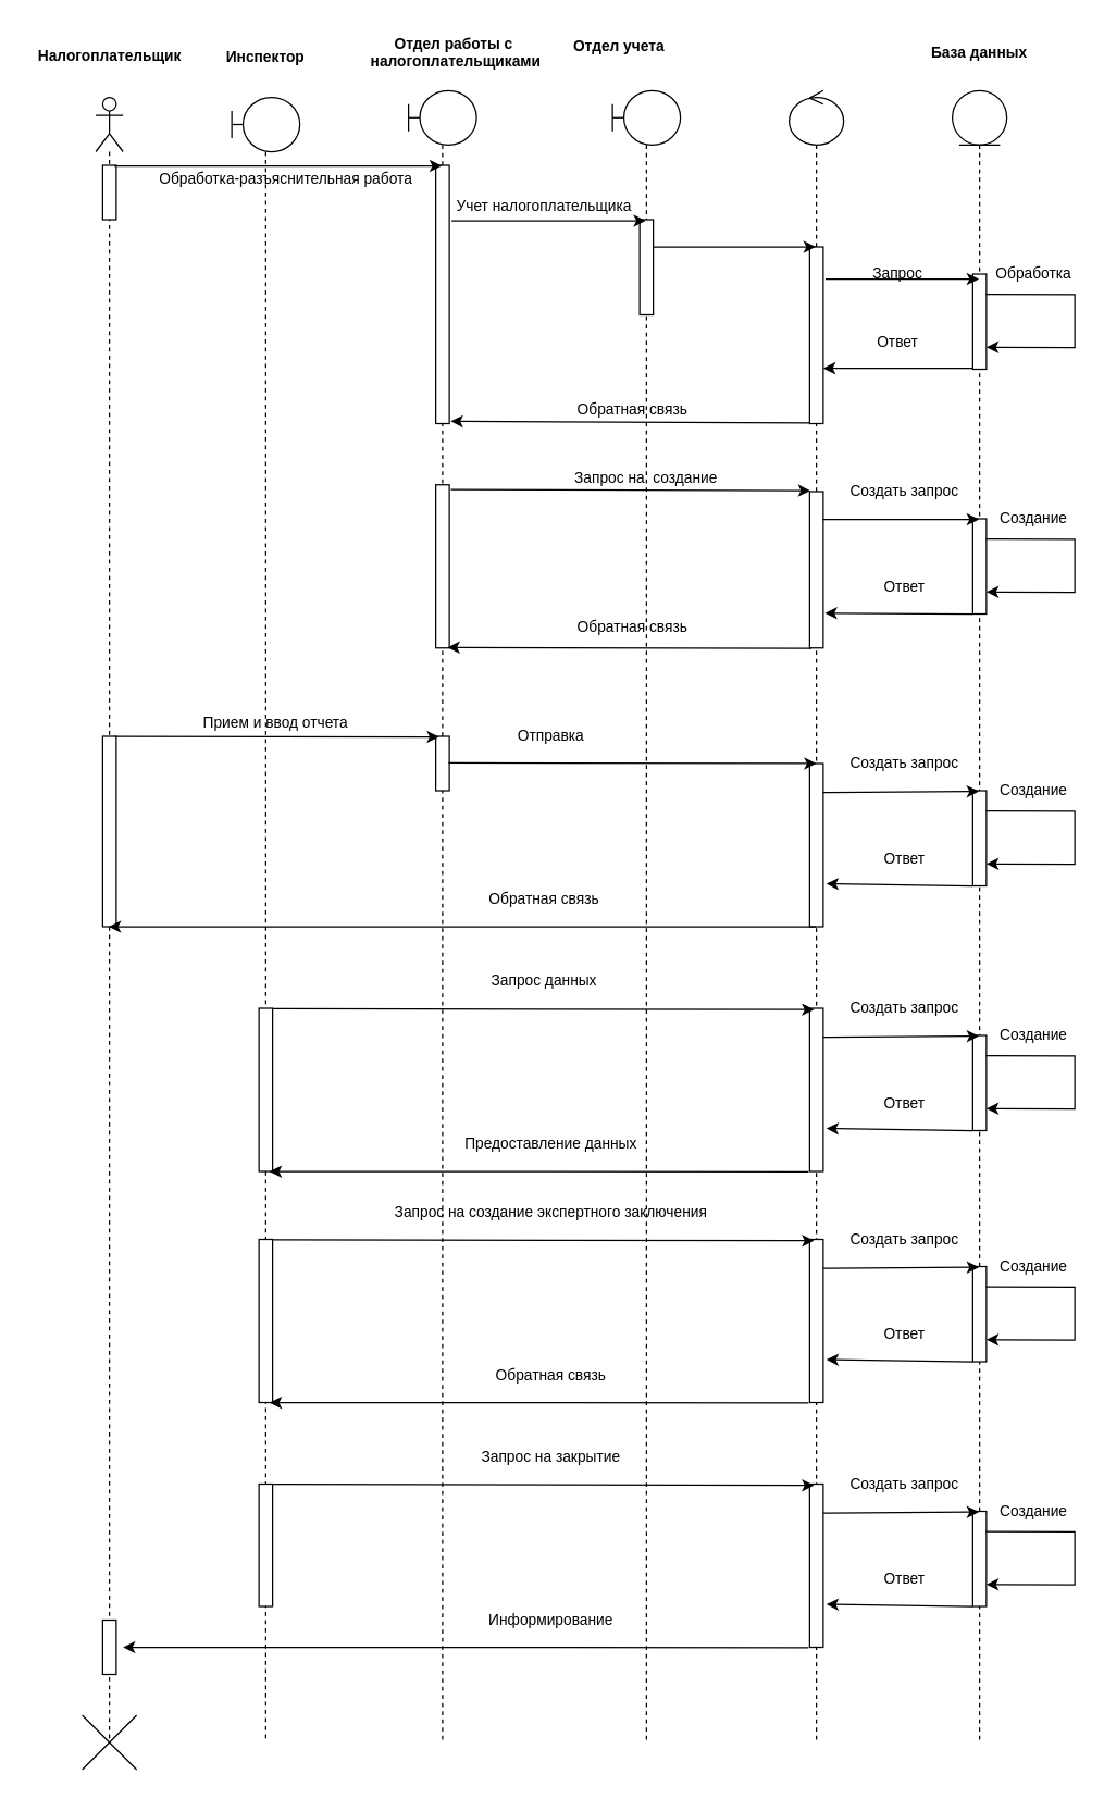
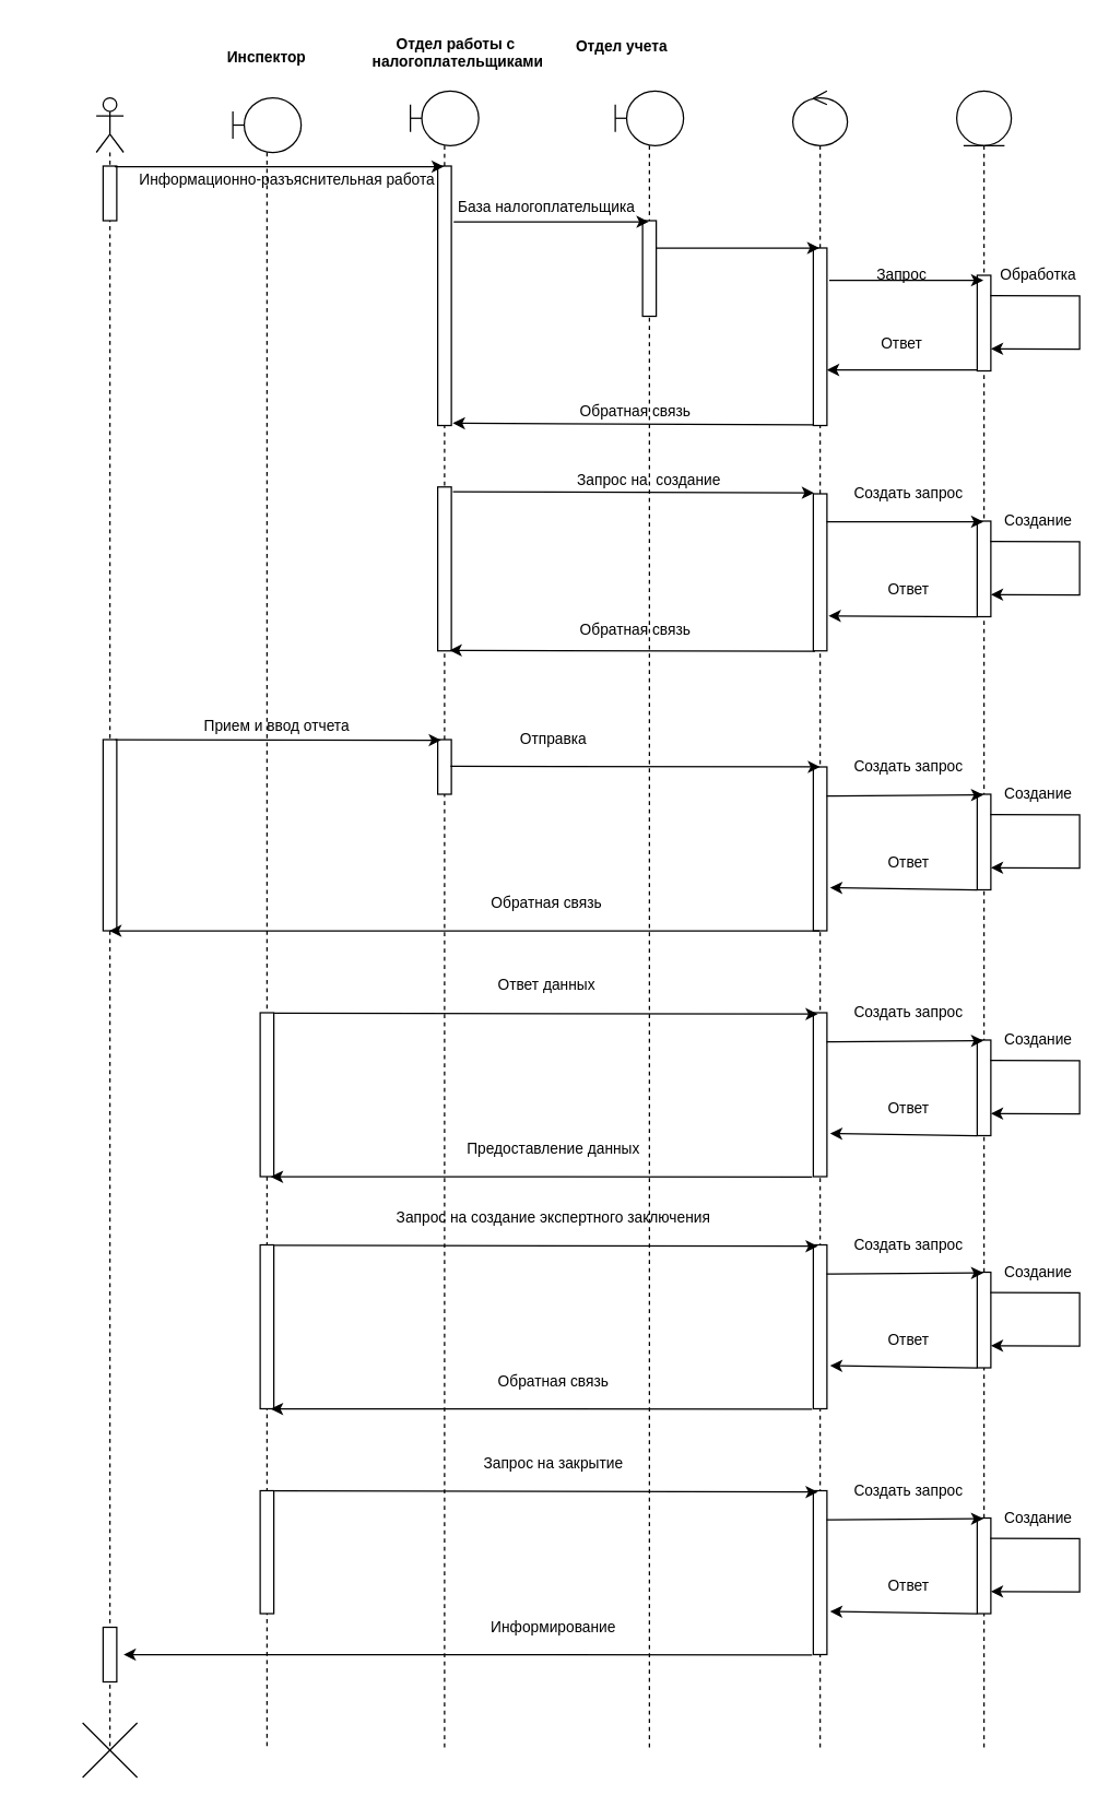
- <mxCell id="14" value="База данных" style="text;align=center;fontStyle=1;verticalAlign=middle;spacingLeft=3;spacingRight=3;strokeColor=none;rotatable=0;points=[[0,0.5],[1,0.5]];portConstraint=eastwest;fontSize=11;" vertex="1" parent="1"><mxGeometry x="680" y="25" width="80" height="26" as="geometry" /></mxCell>
- <mxCell id="10" value="&lt;span style=&quot;font-weight: 700&quot;&gt;Налогоплательщик&lt;/span&gt;" style="text;html=1;align=center;verticalAlign=middle;resizable=0;points=[];autosize=1;strokeColor=none;fontSize=11;" vertex="1" parent="1"><mxGeometry x="20" y="31" width="120" height="20" as="geometry" /></mxCell>
- <mxCell id="18" value="Обработка-разъяснительная работа" style="text;html=1;strokeColor=none;fillColor=none;align=center;verticalAlign=middle;whiteSpace=wrap;rounded=0;fontSize=11;" vertex="1" parent="1"><mxGeometry x="40" y="121" width="340" height="20" as="geometry" /></mxCell>
+ <mxCell id="18" value="Информационно-разъяснительная работа" style="text;html=1;strokeColor=none;fillColor=none;align=center;verticalAlign=middle;whiteSpace=wrap;rounded=0;fontSize=11;" vertex="1" parent="1"><mxGeometry x="40" y="121" width="340" height="20" as="geometry" /></mxCell>
- <mxCell id="23" value="Учет налогоплательщика" style="text;html=1;strokeColor=none;fillColor=none;align=center;verticalAlign=middle;whiteSpace=wrap;rounded=0;fontSize=11;" vertex="1" parent="1"><mxGeometry x="330" y="141" width="140" height="20" as="geometry" /></mxCell>
+ <mxCell id="23" value="База налогоплательщика" style="text;html=1;strokeColor=none;fillColor=none;align=center;verticalAlign=middle;whiteSpace=wrap;rounded=0;fontSize=11;" vertex="1" parent="1"><mxGeometry x="330" y="141" width="140" height="20" as="geometry" /></mxCell>
- <mxCell id="71" value="Запрос данных" style="text;html=1;strokeColor=none;fillColor=none;align=center;verticalAlign=middle;whiteSpace=wrap;rounded=0;fontSize=11;" vertex="1" parent="1"><mxGeometry x="350" y="711" width="100" height="20" as="geometry" /></mxCell>
+ <mxCell id="71" value="Ответ данных" style="text;html=1;strokeColor=none;fillColor=none;align=center;verticalAlign=middle;whiteSpace=wrap;rounded=0;fontSize=11;" vertex="1" parent="1"><mxGeometry x="350" y="711" width="100" height="20" as="geometry" /></mxCell>
